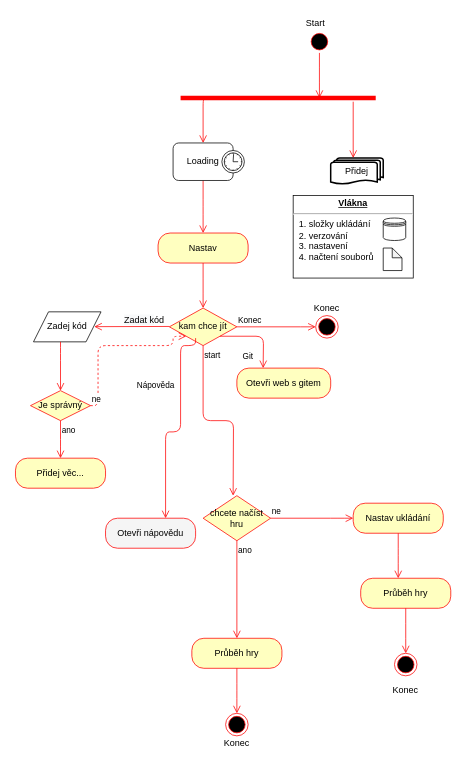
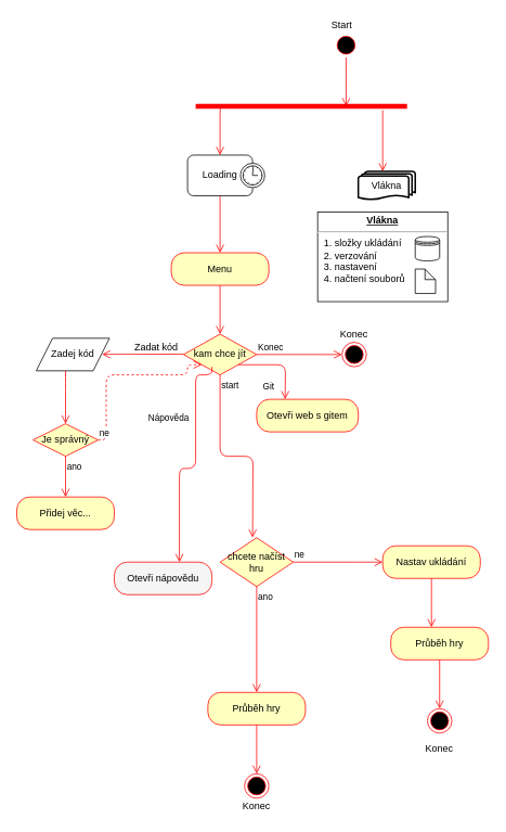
- <mxCell id="3" value="Přidej" style="strokeWidth=2;html=1;shape=mxgraph.flowchart.multi-document;whiteSpace=wrap;" vertex="1" parent="1"><mxGeometry x="440" y="210" width="70" height="35" as="geometry" /></mxCell>
+ <mxCell id="3" value="Vlákna" style="strokeWidth=2;html=1;shape=mxgraph.flowchart.multi-document;whiteSpace=wrap;" vertex="1" parent="1"><mxGeometry x="440" y="210" width="70" height="35" as="geometry" /></mxCell>
- <mxCell id="12" value="Nastav" style="rounded=1;whiteSpace=wrap;html=1;arcSize=40;fontColor=#000000;fillColor=#ffffc0;strokeColor=#ff0000;" vertex="1" parent="1"><mxGeometry x="210" y="310" width="120" height="40" as="geometry" /></mxCell>
+ <mxCell id="12" value="Menu" style="rounded=1;whiteSpace=wrap;html=1;arcSize=40;fontColor=#000000;fillColor=#ffffc0;strokeColor=#ff0000;" vertex="1" parent="1"><mxGeometry x="210" y="310" width="120" height="40" as="geometry" /></mxCell>
